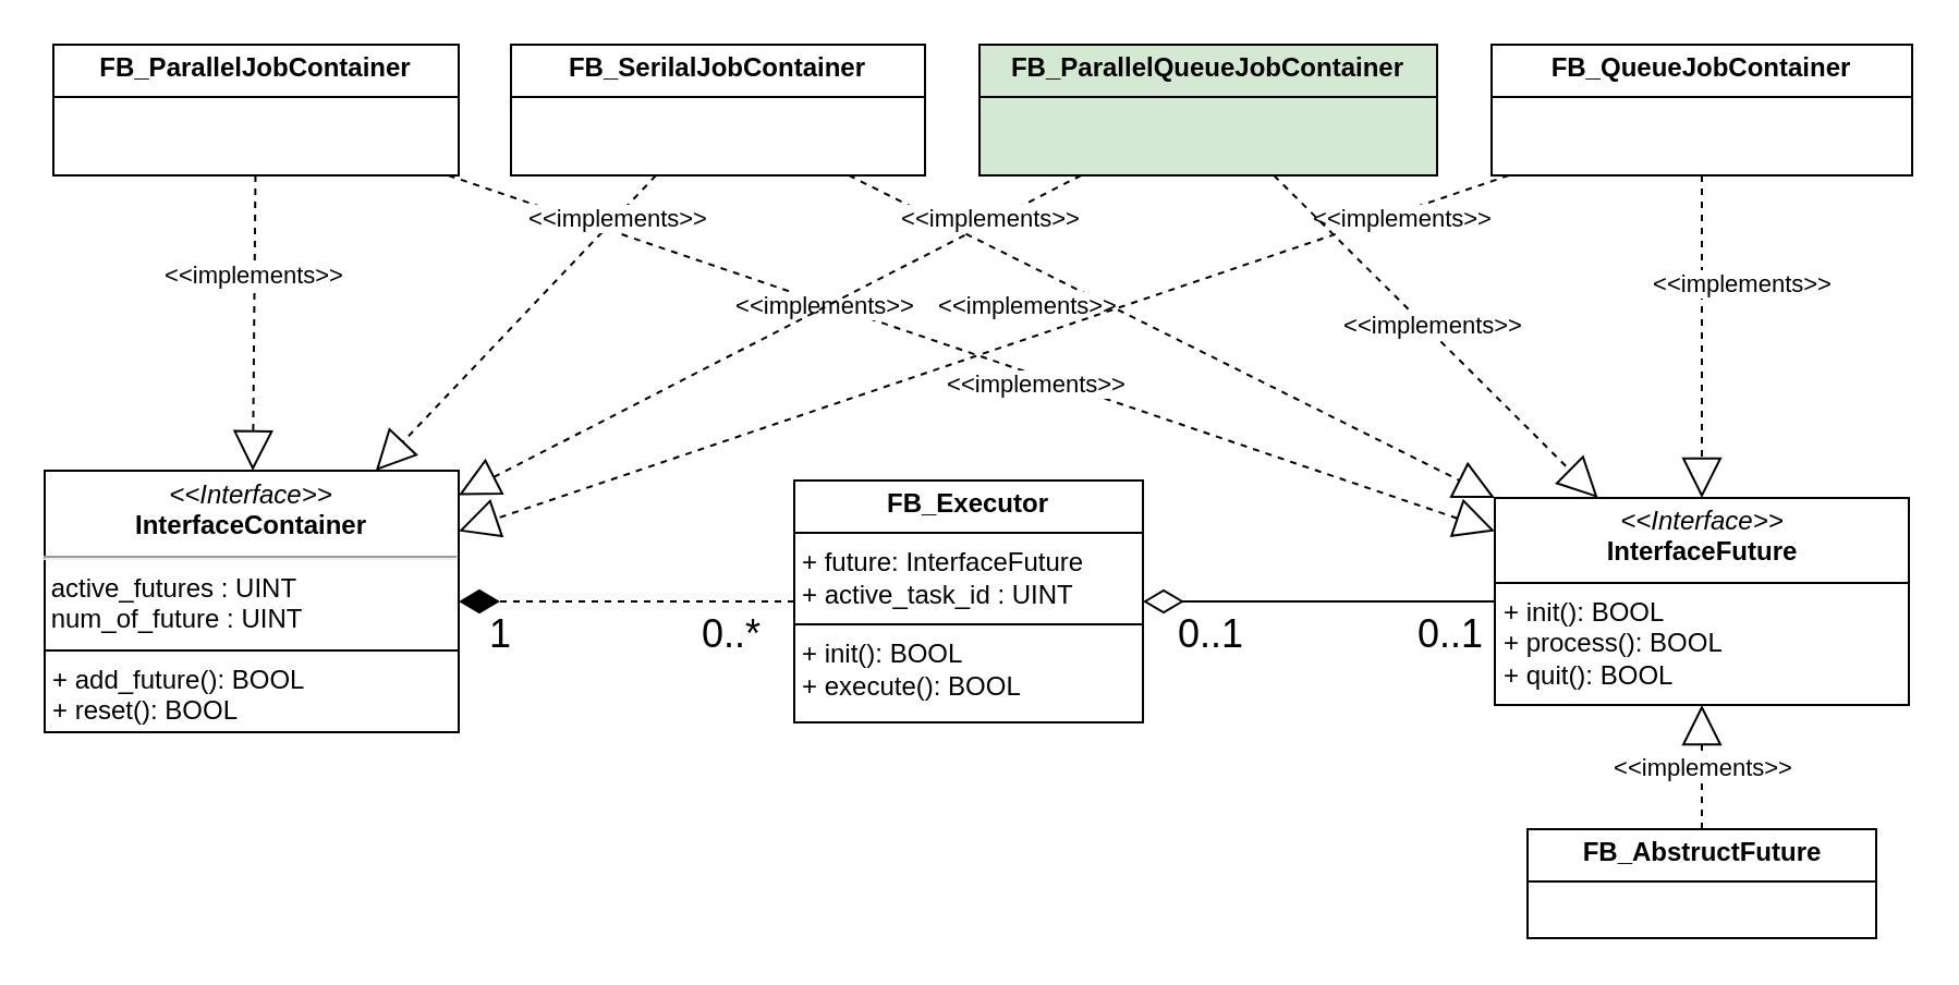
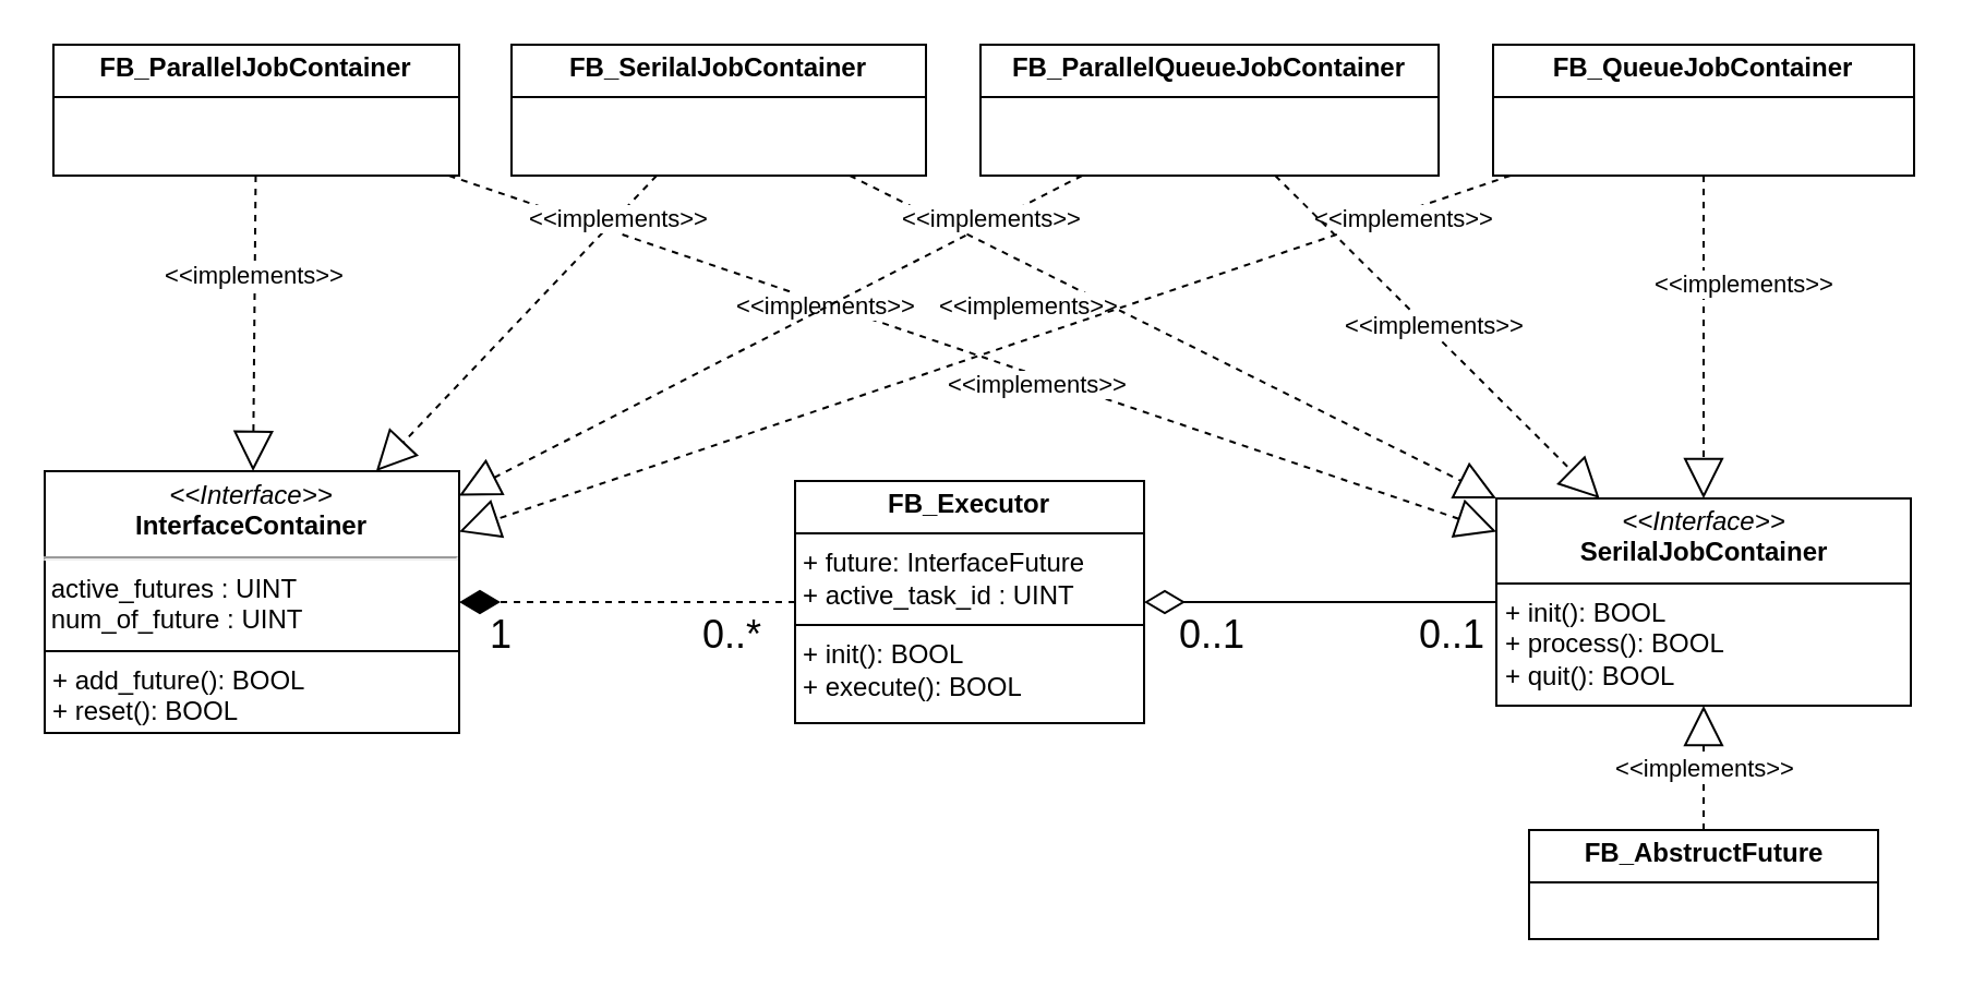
- <mxCell id="22" value="&lt;p style=&quot;margin: 4px 0px 0px; text-align: center;&quot;&gt;&lt;b&gt;FB_ParallelQueueJobContainer&lt;/b&gt;&lt;/p&gt;&lt;hr size=&quot;1&quot; style=&quot;border-style:solid;&quot;&gt;&lt;p style=&quot;margin:0px;margin-left:4px;&quot;&gt;&lt;br&gt;&lt;/p&gt;" style="verticalAlign=top;align=left;overflow=fill;html=1;whiteSpace=wrap;fillColor=#d5e8d4;" parent="1" vertex="1"><mxGeometry x="449" y="20" width="210" height="60" as="geometry" /></mxCell>
+ <mxCell id="22" value="&lt;p style=&quot;margin: 4px 0px 0px; text-align: center;&quot;&gt;&lt;b&gt;FB_ParallelQueueJobContainer&lt;/b&gt;&lt;/p&gt;&lt;hr size=&quot;1&quot; style=&quot;border-style:solid;&quot;&gt;&lt;p style=&quot;margin:0px;margin-left:4px;&quot;&gt;&lt;br&gt;&lt;/p&gt;" style="verticalAlign=top;align=left;overflow=fill;html=1;whiteSpace=wrap;" parent="1" vertex="1"><mxGeometry x="449" y="20" width="210" height="60" as="geometry" /></mxCell>
- <mxCell id="2" value="&lt;p style=&quot;margin:0px;margin-top:4px;text-align:center;&quot;&gt;&lt;i&gt;&amp;lt;&amp;lt;Interface&amp;gt;&amp;gt;&lt;/i&gt;&lt;br&gt;&lt;b&gt;InterfaceFuture&lt;/b&gt;&lt;/p&gt;&lt;hr size=&quot;1&quot; style=&quot;border-style:solid;&quot;&gt;&lt;p style=&quot;margin:0px;margin-left:4px;&quot;&gt;&lt;span style=&quot;background-color: initial;&quot;&gt;+ init(): BOOL&lt;/span&gt;&lt;br&gt;&lt;/p&gt;&lt;p style=&quot;margin:0px;margin-left:4px;&quot;&gt;+ process(): BOOL&lt;/p&gt;&lt;p style=&quot;margin:0px;margin-left:4px;&quot;&gt;+ quit(): BOOL&lt;br&gt;&lt;/p&gt;" style="verticalAlign=top;align=left;overflow=fill;html=1;whiteSpace=wrap;" parent="1" vertex="1"><mxGeometry x="685.5" y="228" width="190" height="95" as="geometry" /></mxCell>
+ <mxCell id="2" value="&lt;p style=&quot;margin:0px;margin-top:4px;text-align:center;&quot;&gt;&lt;i&gt;&amp;lt;&amp;lt;Interface&amp;gt;&amp;gt;&lt;/i&gt;&lt;br&gt;&lt;b&gt;SerilalJobContainer&lt;/b&gt;&lt;/p&gt;&lt;hr size=&quot;1&quot; style=&quot;border-style:solid;&quot;&gt;&lt;p style=&quot;margin:0px;margin-left:4px;&quot;&gt;&lt;span style=&quot;background-color: initial;&quot;&gt;+ init(): BOOL&lt;/span&gt;&lt;br&gt;&lt;/p&gt;&lt;p style=&quot;margin:0px;margin-left:4px;&quot;&gt;+ process(): BOOL&lt;/p&gt;&lt;p style=&quot;margin:0px;margin-left:4px;&quot;&gt;+ quit(): BOOL&lt;br&gt;&lt;/p&gt;" style="verticalAlign=top;align=left;overflow=fill;html=1;whiteSpace=wrap;" parent="1" vertex="1"><mxGeometry x="685.5" y="228" width="190" height="95" as="geometry" /></mxCell>
